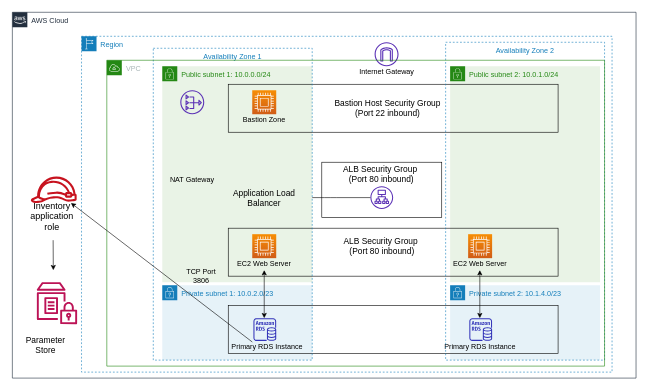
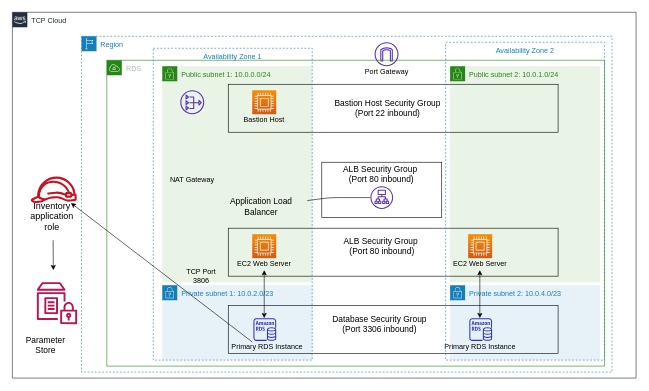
- <mxCell id="42" value="AWS Cloud" style="points=[[0,0],[0.25,0],[0.5,0],[0.75,0],[1,0],[1,0.25],[1,0.5],[1,0.75],[1,1],[0.75,1],[0.5,1],[0.25,1],[0,1],[0,0.75],[0,0.5],[0,0.25]];outlineConnect=0;gradientColor=none;html=1;whiteSpace=wrap;fontSize=12;fontStyle=0;shape=mxgraph.aws4.group;grIcon=mxgraph.aws4.group_aws_cloud_alt;strokeColor=#232F3E;fillColor=none;verticalAlign=top;align=left;spacingLeft=30;fontColor=#232F3E;dashed=0;shadow=0;" parent="1" vertex="1"><mxGeometry x="20" y="20" width="1040" height="610" as="geometry" /></mxCell>
+ <mxCell id="42" value="TCP Cloud" style="points=[[0,0],[0.25,0],[0.5,0],[0.75,0],[1,0],[1,0.25],[1,0.5],[1,0.75],[1,1],[0.75,1],[0.5,1],[0.25,1],[0,1],[0,0.75],[0,0.5],[0,0.25]];outlineConnect=0;gradientColor=none;html=1;whiteSpace=wrap;fontSize=12;fontStyle=0;shape=mxgraph.aws4.group;grIcon=mxgraph.aws4.group_aws_cloud_alt;strokeColor=#232F3E;fillColor=none;verticalAlign=top;align=left;spacingLeft=30;fontColor=#232F3E;dashed=0;shadow=0;" parent="1" vertex="1"><mxGeometry x="20" y="20" width="1040" height="610" as="geometry" /></mxCell>
- <mxCell id="35" value="VPC" style="points=[[0,0],[0.25,0],[0.5,0],[0.75,0],[1,0],[1,0.25],[1,0.5],[1,0.75],[1,1],[0.75,1],[0.5,1],[0.25,1],[0,1],[0,0.75],[0,0.5],[0,0.25]];outlineConnect=0;gradientColor=none;html=1;whiteSpace=wrap;fontSize=12;fontStyle=0;shape=mxgraph.aws4.group;grIcon=mxgraph.aws4.group_vpc;strokeColor=#248814;fillColor=none;verticalAlign=top;align=left;spacingLeft=30;fontColor=#AAB7B8;dashed=0;shadow=0;" parent="1" vertex="1"><mxGeometry x="177.5" y="100" width="830" height="510" as="geometry" /></mxCell>
+ <mxCell id="35" value="RDS" style="points=[[0,0],[0.25,0],[0.5,0],[0.75,0],[1,0],[1,0.25],[1,0.5],[1,0.75],[1,1],[0.75,1],[0.5,1],[0.25,1],[0,1],[0,0.75],[0,0.5],[0,0.25]];outlineConnect=0;gradientColor=none;html=1;whiteSpace=wrap;fontSize=12;fontStyle=0;shape=mxgraph.aws4.group;grIcon=mxgraph.aws4.group_vpc;strokeColor=#248814;fillColor=none;verticalAlign=top;align=left;spacingLeft=30;fontColor=#AAB7B8;dashed=0;shadow=0;" parent="1" vertex="1"><mxGeometry x="177.5" y="100" width="830" height="510" as="geometry" /></mxCell>
- <mxCell id="18" value="Internet Gateway" style="text;html=1;strokeColor=none;fillColor=none;align=center;verticalAlign=middle;whiteSpace=wrap;rounded=0;" parent="1" vertex="1"><mxGeometry x="596.5" y="110" width="95" height="20" as="geometry" /></mxCell>
+ <mxCell id="18" value="Port Gateway" style="text;html=1;strokeColor=none;fillColor=none;align=center;verticalAlign=middle;whiteSpace=wrap;rounded=0;" parent="1" vertex="1"><mxGeometry x="596.5" y="110" width="95" height="20" as="geometry" /></mxCell>
- <mxCell id="10" value="Bastion Zone" style="text;html=1;strokeColor=none;fillColor=none;align=center;verticalAlign=middle;whiteSpace=wrap;rounded=0;" parent="1" vertex="1"><mxGeometry x="400" y="190" width="80" height="20" as="geometry" /></mxCell>
+ <mxCell id="10" value="Bastion Host" style="text;html=1;strokeColor=none;fillColor=none;align=center;verticalAlign=middle;whiteSpace=wrap;rounded=0;" parent="1" vertex="1"><mxGeometry x="400" y="190" width="80" height="20" as="geometry" /></mxCell>
- <mxCell id="21" value="&lt;font style=&quot;font-size: 14px&quot;&gt;Application Load Balancer&lt;/font&gt;" style="text;html=1;strokeColor=none;fillColor=none;align=center;verticalAlign=middle;whiteSpace=wrap;rounded=0;" parent="1" vertex="1"><mxGeometry x="360" y="319" width="160" height="20" as="geometry" /></mxCell>
+ <mxCell id="21" value="&lt;font style=&quot;font-size: 14px&quot;&gt;Application Load Balancer&lt;/font&gt;" style="text;html=1;strokeColor=none;fillColor=none;align=center;verticalAlign=middle;whiteSpace=wrap;rounded=0;" parent="1" vertex="1"><mxGeometry x="355" y="334" width="160" height="20" as="geometry" /></mxCell>
- <mxCell id="2" value="Private subnet 2: 10.1.4.0/23" style="points=[[0,0],[0.25,0],[0.5,0],[0.75,0],[1,0],[1,0.25],[1,0.5],[1,0.75],[1,1],[0.75,1],[0.5,1],[0.25,1],[0,1],[0,0.75],[0,0.5],[0,0.25]];outlineConnect=0;gradientColor=none;html=1;whiteSpace=wrap;fontSize=12;fontStyle=0;shape=mxgraph.aws4.group;grIcon=mxgraph.aws4.group_security_group;grStroke=0;strokeColor=#147EBA;fillColor=#E6F2F8;verticalAlign=top;align=left;spacingLeft=30;fontColor=#147EBA;dashed=0;shadow=0;" parent="1" vertex="1"><mxGeometry x="750" y="475" width="250" height="125" as="geometry" /></mxCell>
+ <mxCell id="2" value="Private subnet 2: 10.0.4.0/23" style="points=[[0,0],[0.25,0],[0.5,0],[0.75,0],[1,0],[1,0.25],[1,0.5],[1,0.75],[1,1],[0.75,1],[0.5,1],[0.25,1],[0,1],[0,0.75],[0,0.5],[0,0.25]];outlineConnect=0;gradientColor=none;html=1;whiteSpace=wrap;fontSize=12;fontStyle=0;shape=mxgraph.aws4.group;grIcon=mxgraph.aws4.group_security_group;grStroke=0;strokeColor=#147EBA;fillColor=#E6F2F8;verticalAlign=top;align=left;spacingLeft=30;fontColor=#147EBA;dashed=0;shadow=0;" parent="1" vertex="1"><mxGeometry x="750" y="475" width="250" height="125" as="geometry" /></mxCell>
+ <mxCell id="32" value="&lt;span style=&quot;font-size: 14px&quot;&gt;Database Security Group&lt;br&gt;(Port 3306 inbound)&lt;br&gt;&lt;/span&gt;" style="text;html=1;strokeColor=none;fillColor=none;align=center;verticalAlign=middle;whiteSpace=wrap;rounded=0;" parent="1" vertex="1"><mxGeometry x="550" y="530" width="165" height="20" as="geometry" /></mxCell>
